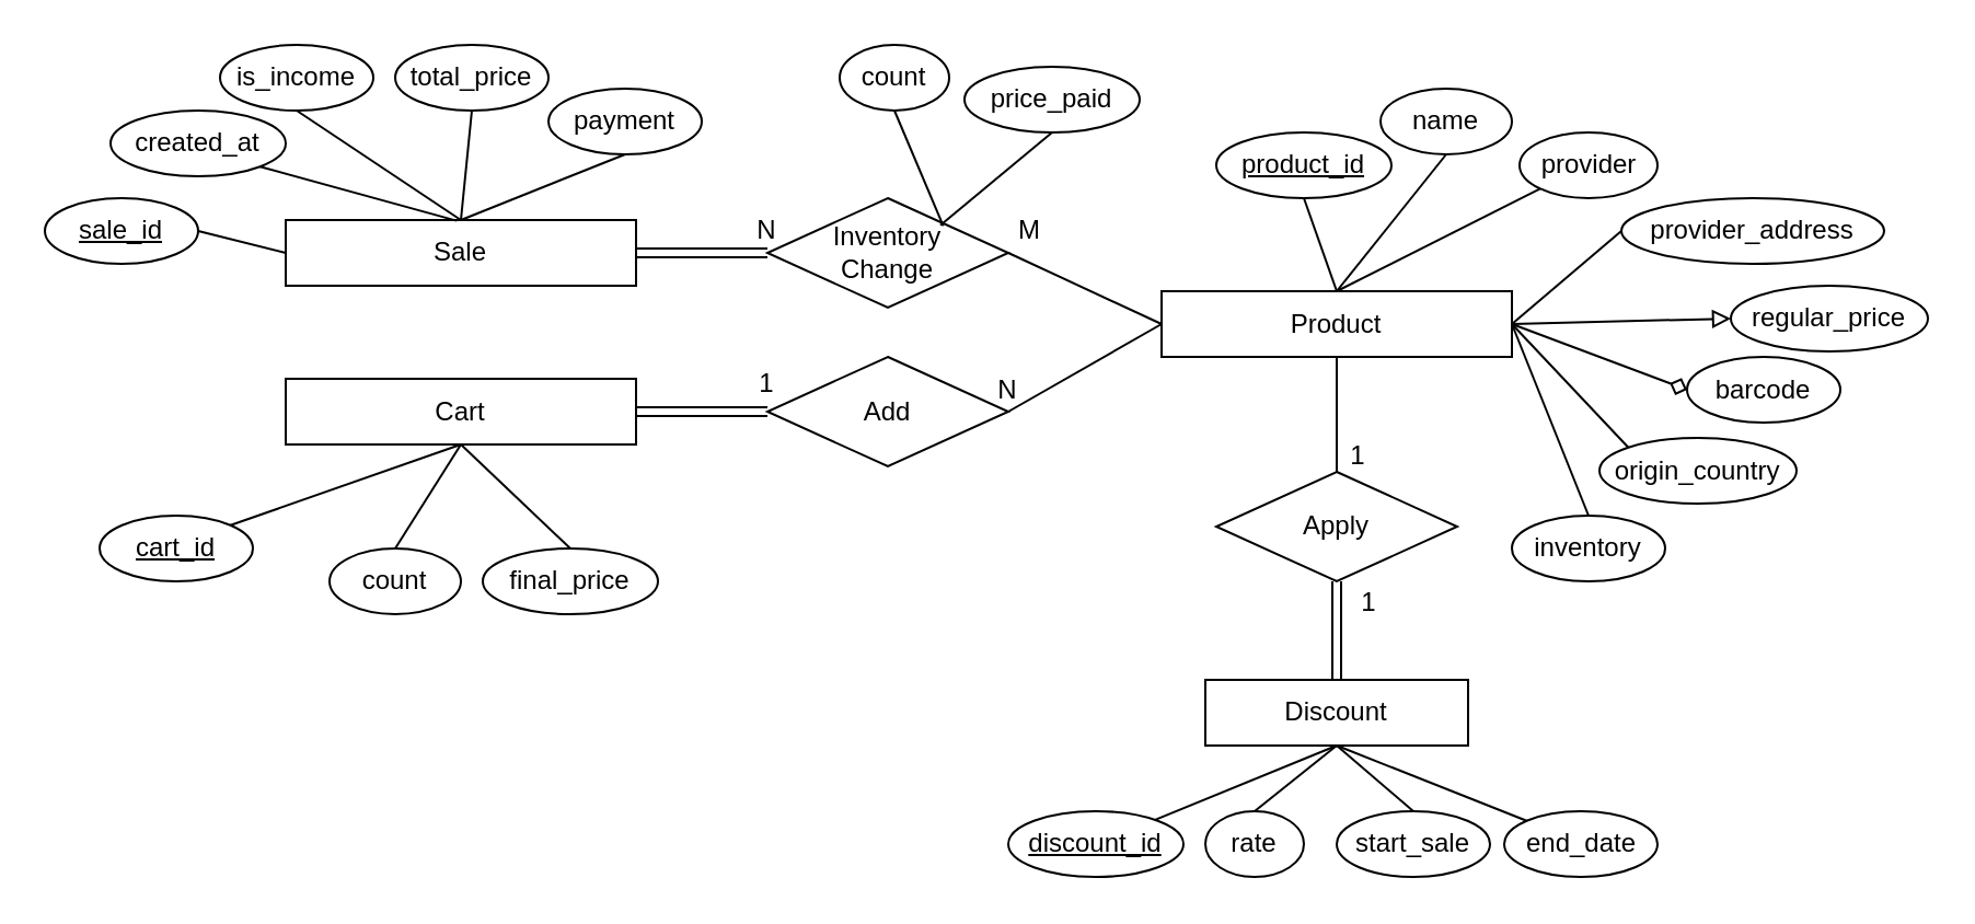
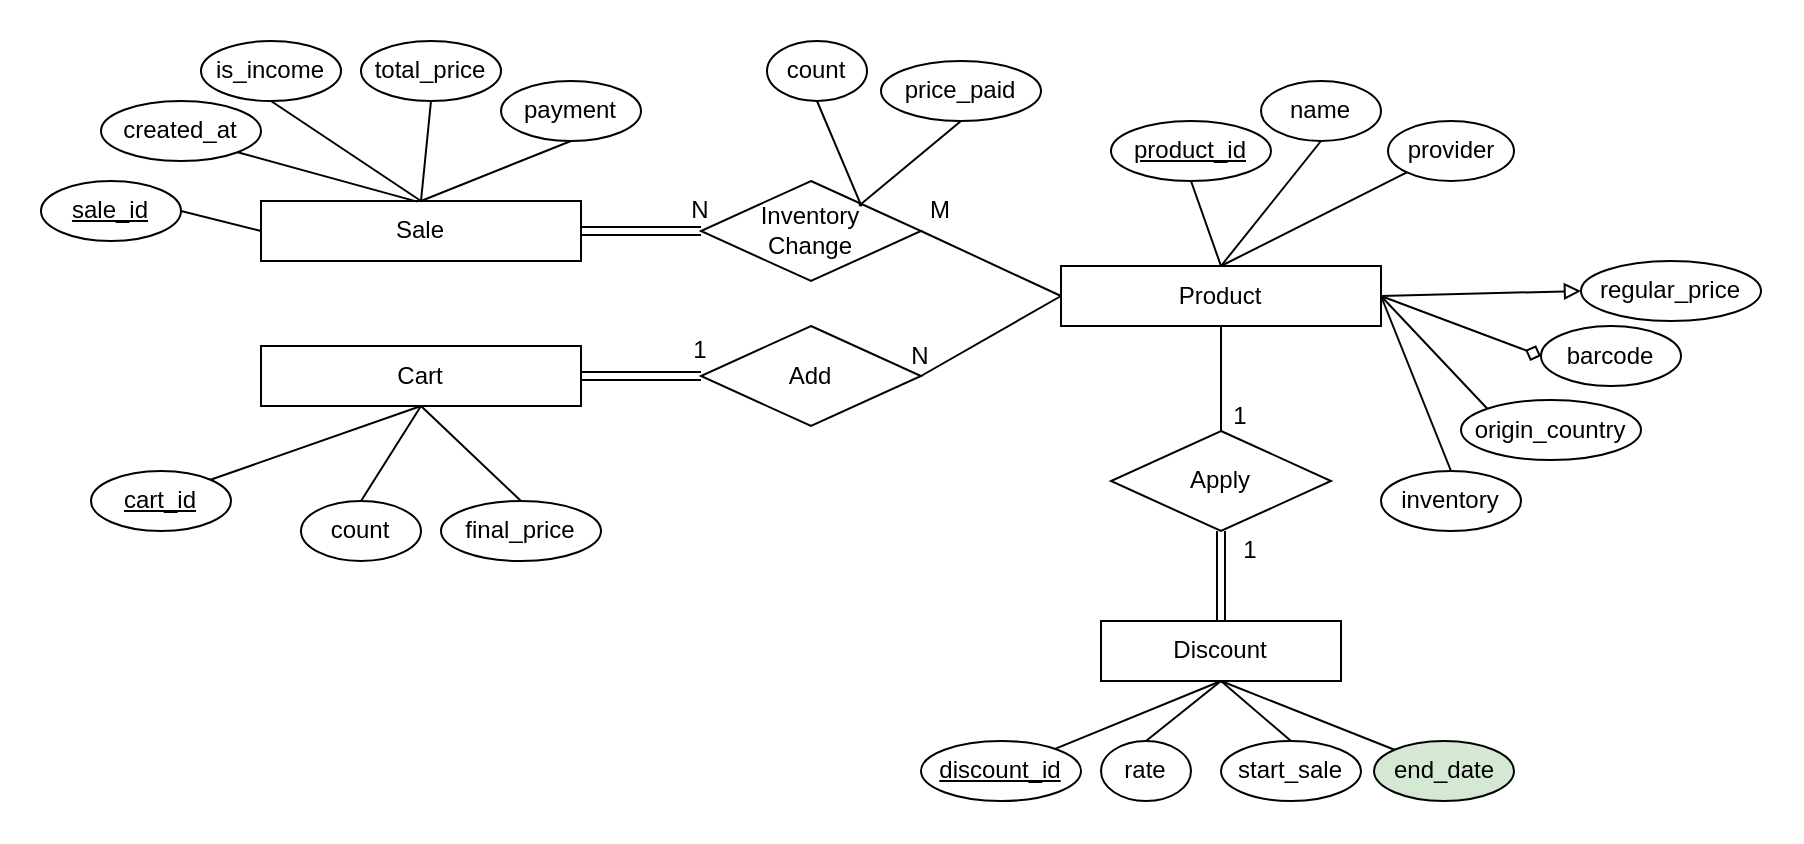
- <mxCell id="26" value="provider_address" style="ellipse;whiteSpace=wrap;html=1;align=center;" parent="1" vertex="1"><mxGeometry x="740" y="90" width="120" height="30" as="geometry" /></mxCell>
- <mxCell id="54" style="rounded=0;orthogonalLoop=1;jettySize=auto;html=1;endArrow=none;endFill=0;entryX=0;entryY=0.5;entryDx=0;entryDy=0;exitX=1;exitY=0.5;exitDx=0;exitDy=0;" parent="1" source="3" target="26" edge="1"><mxGeometry relative="1" as="geometry"><mxPoint x="620" y="143" as="sourcePoint" /><mxPoint x="713" y="96" as="targetPoint" /></mxGeometry></mxCell>
- <mxCell id="34" value="end_date" style="ellipse;whiteSpace=wrap;html=1;align=center;" parent="1" vertex="1"><mxGeometry x="686.5" y="370" width="70" height="30" as="geometry" /></mxCell>
+ <mxCell id="34" value="end_date" style="ellipse;whiteSpace=wrap;html=1;align=center;fillColor=#d5e8d4;" parent="1" vertex="1"><mxGeometry x="686.5" y="370" width="70" height="30" as="geometry" /></mxCell>
